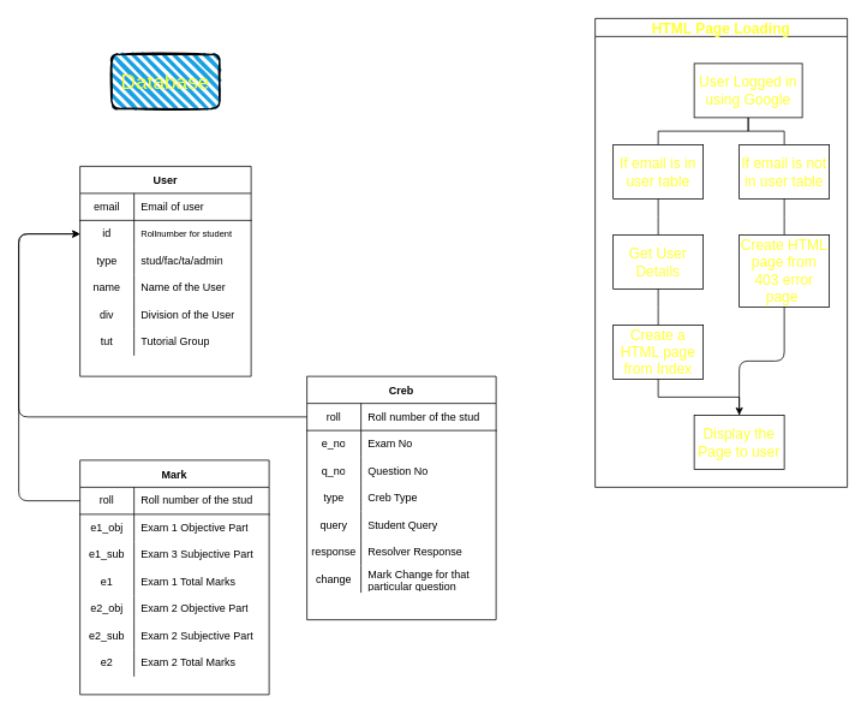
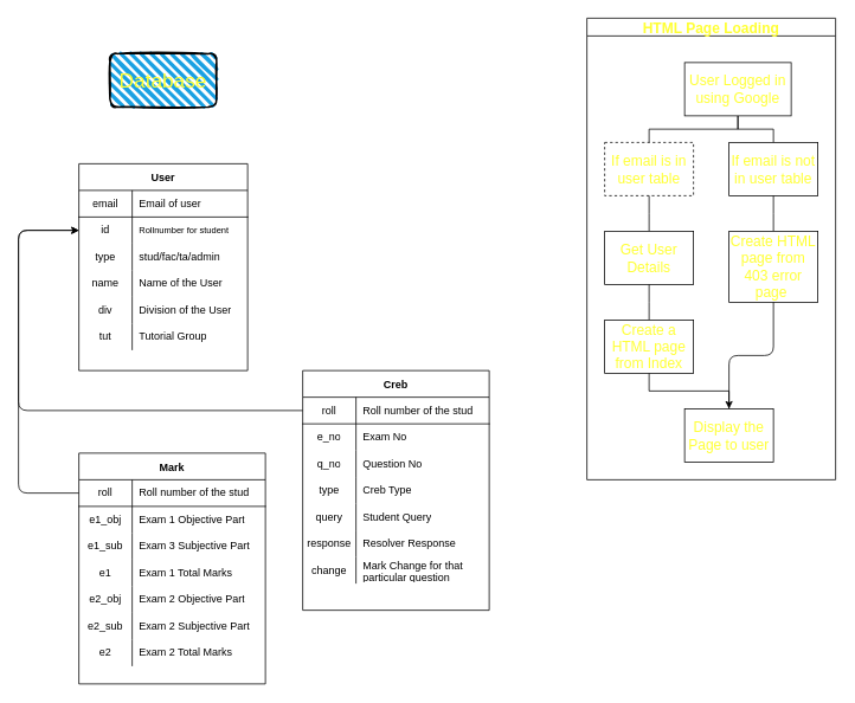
- <mxCell id="72" value="If email is in user table" style="whiteSpace=wrap;html=1;align=center;verticalAlign=middle;treeFolding=1;treeMoving=1;newEdgeStyle={&quot;edgeStyle&quot;:&quot;elbowEdgeStyle&quot;,&quot;startArrow&quot;:&quot;none&quot;,&quot;endArrow&quot;:&quot;none&quot;};labelBackgroundColor=none;fontSize=16;fontColor=#FFFF33;" parent="68" vertex="1"><mxGeometry x="20" y="140" width="100" height="60" as="geometry" /></mxCell>
+ <mxCell id="72" value="If email is in user table" style="whiteSpace=wrap;html=1;align=center;verticalAlign=middle;treeFolding=1;treeMoving=1;newEdgeStyle={&quot;edgeStyle&quot;:&quot;elbowEdgeStyle&quot;,&quot;startArrow&quot;:&quot;none&quot;,&quot;endArrow&quot;:&quot;none&quot;};labelBackgroundColor=none;fontSize=16;fontColor=#FFFF33;dashed=1;" parent="68" vertex="1"><mxGeometry x="20" y="140" width="100" height="60" as="geometry" /></mxCell>
